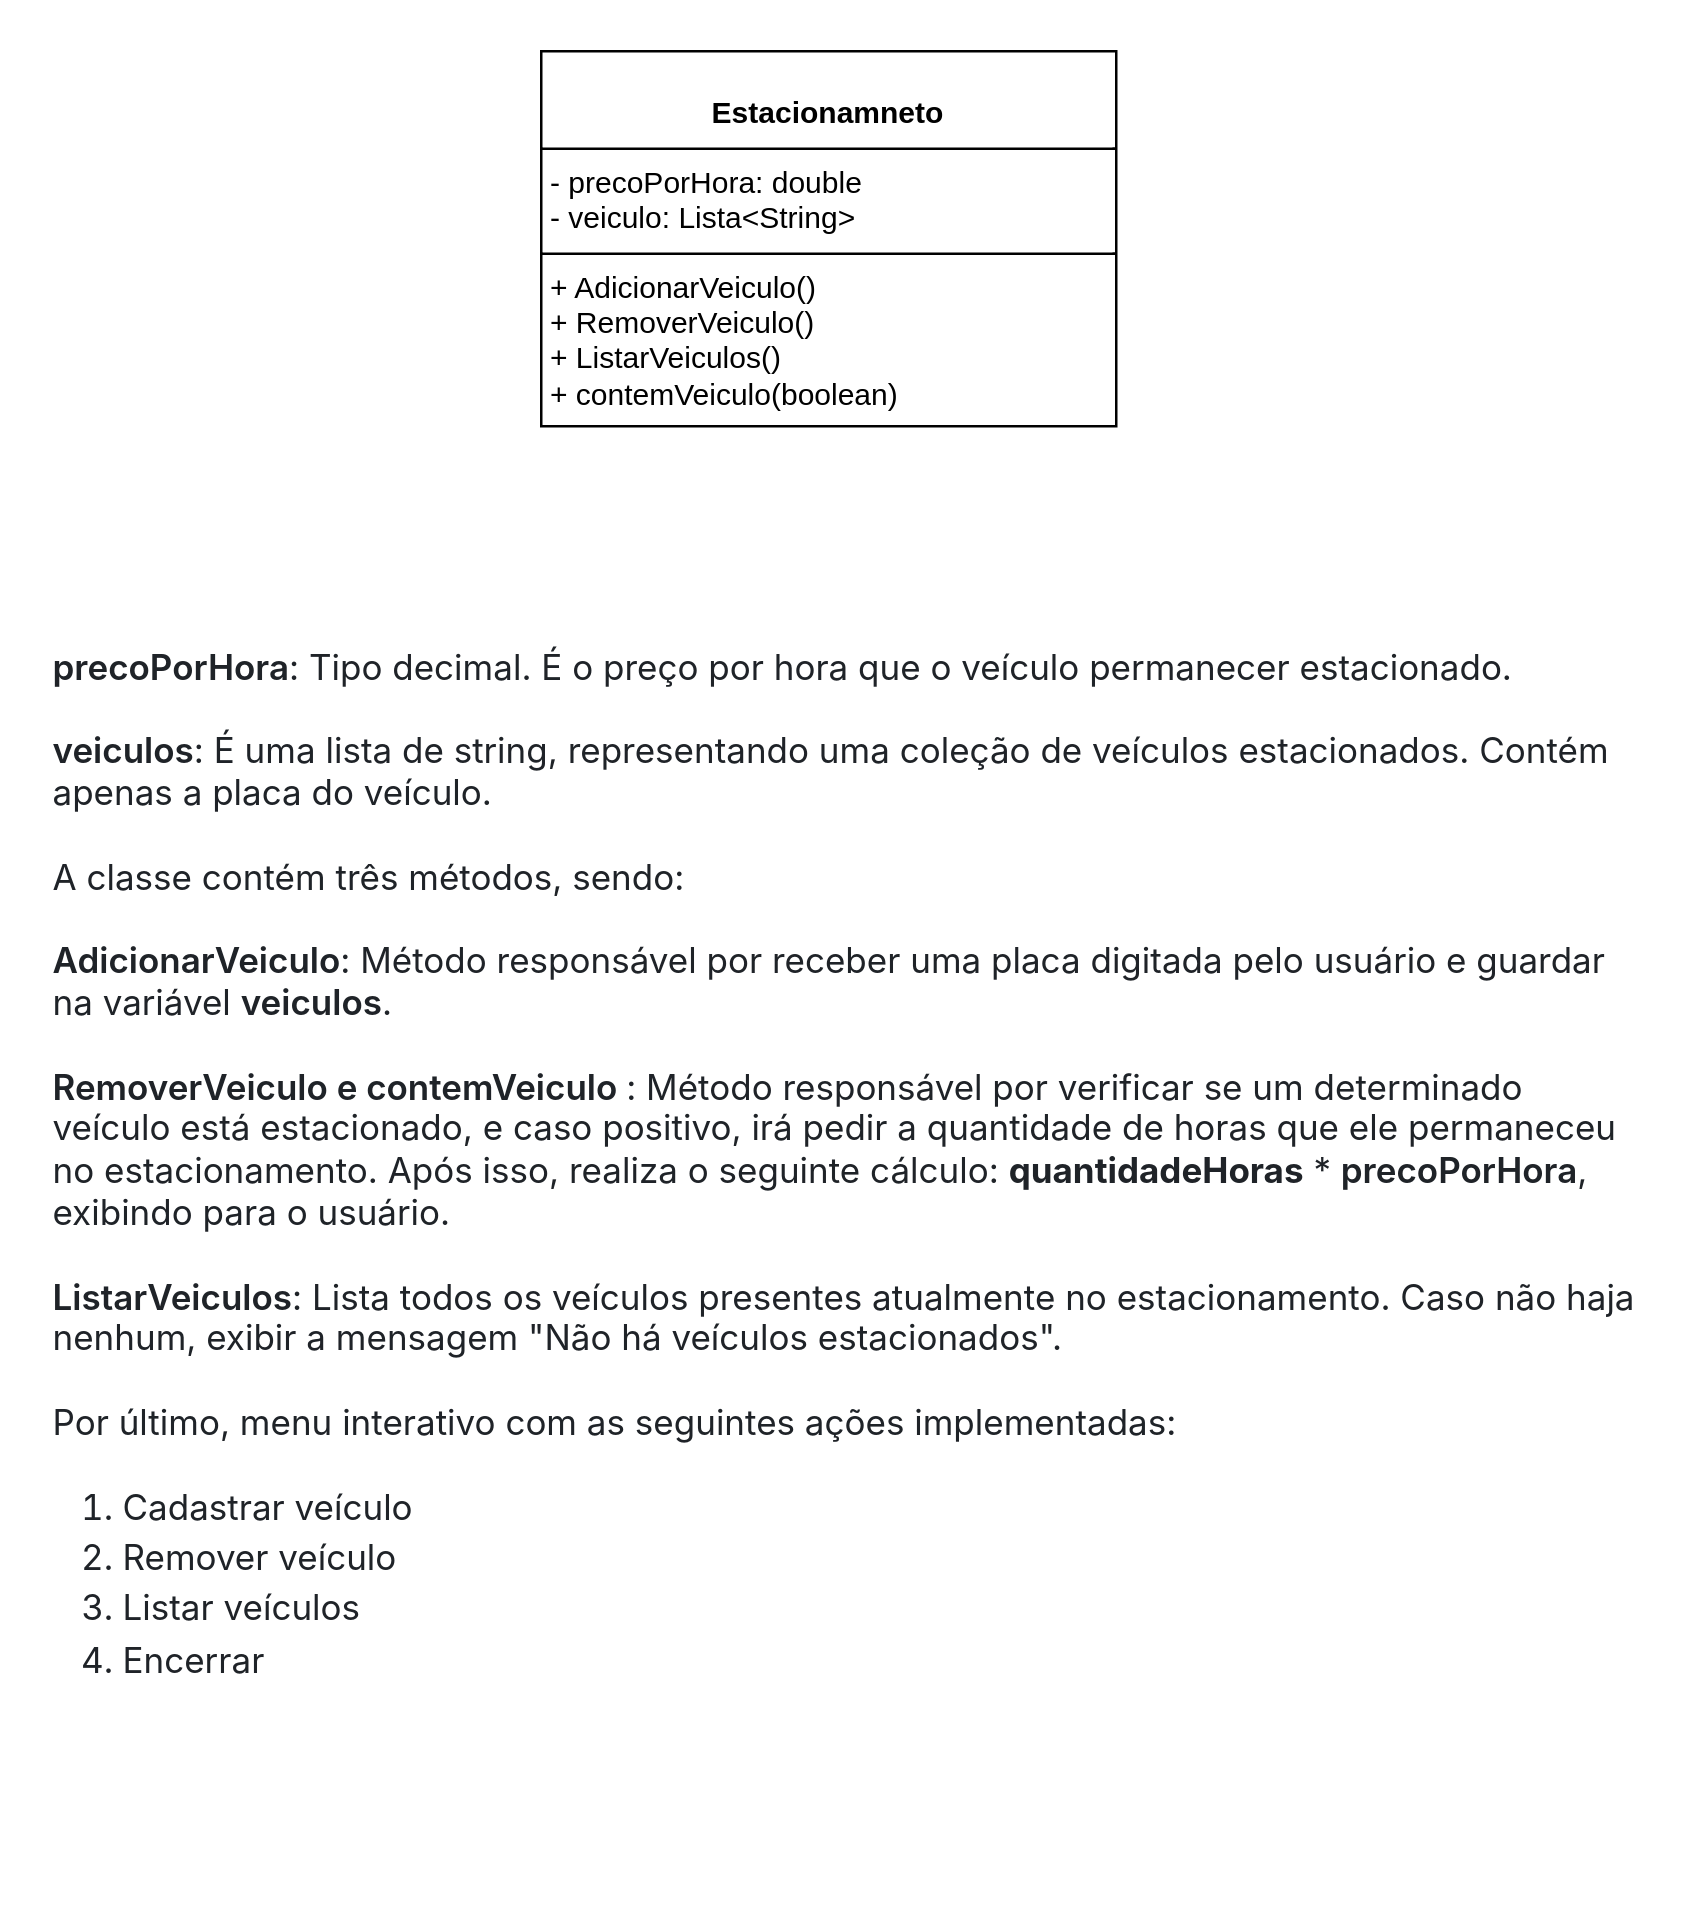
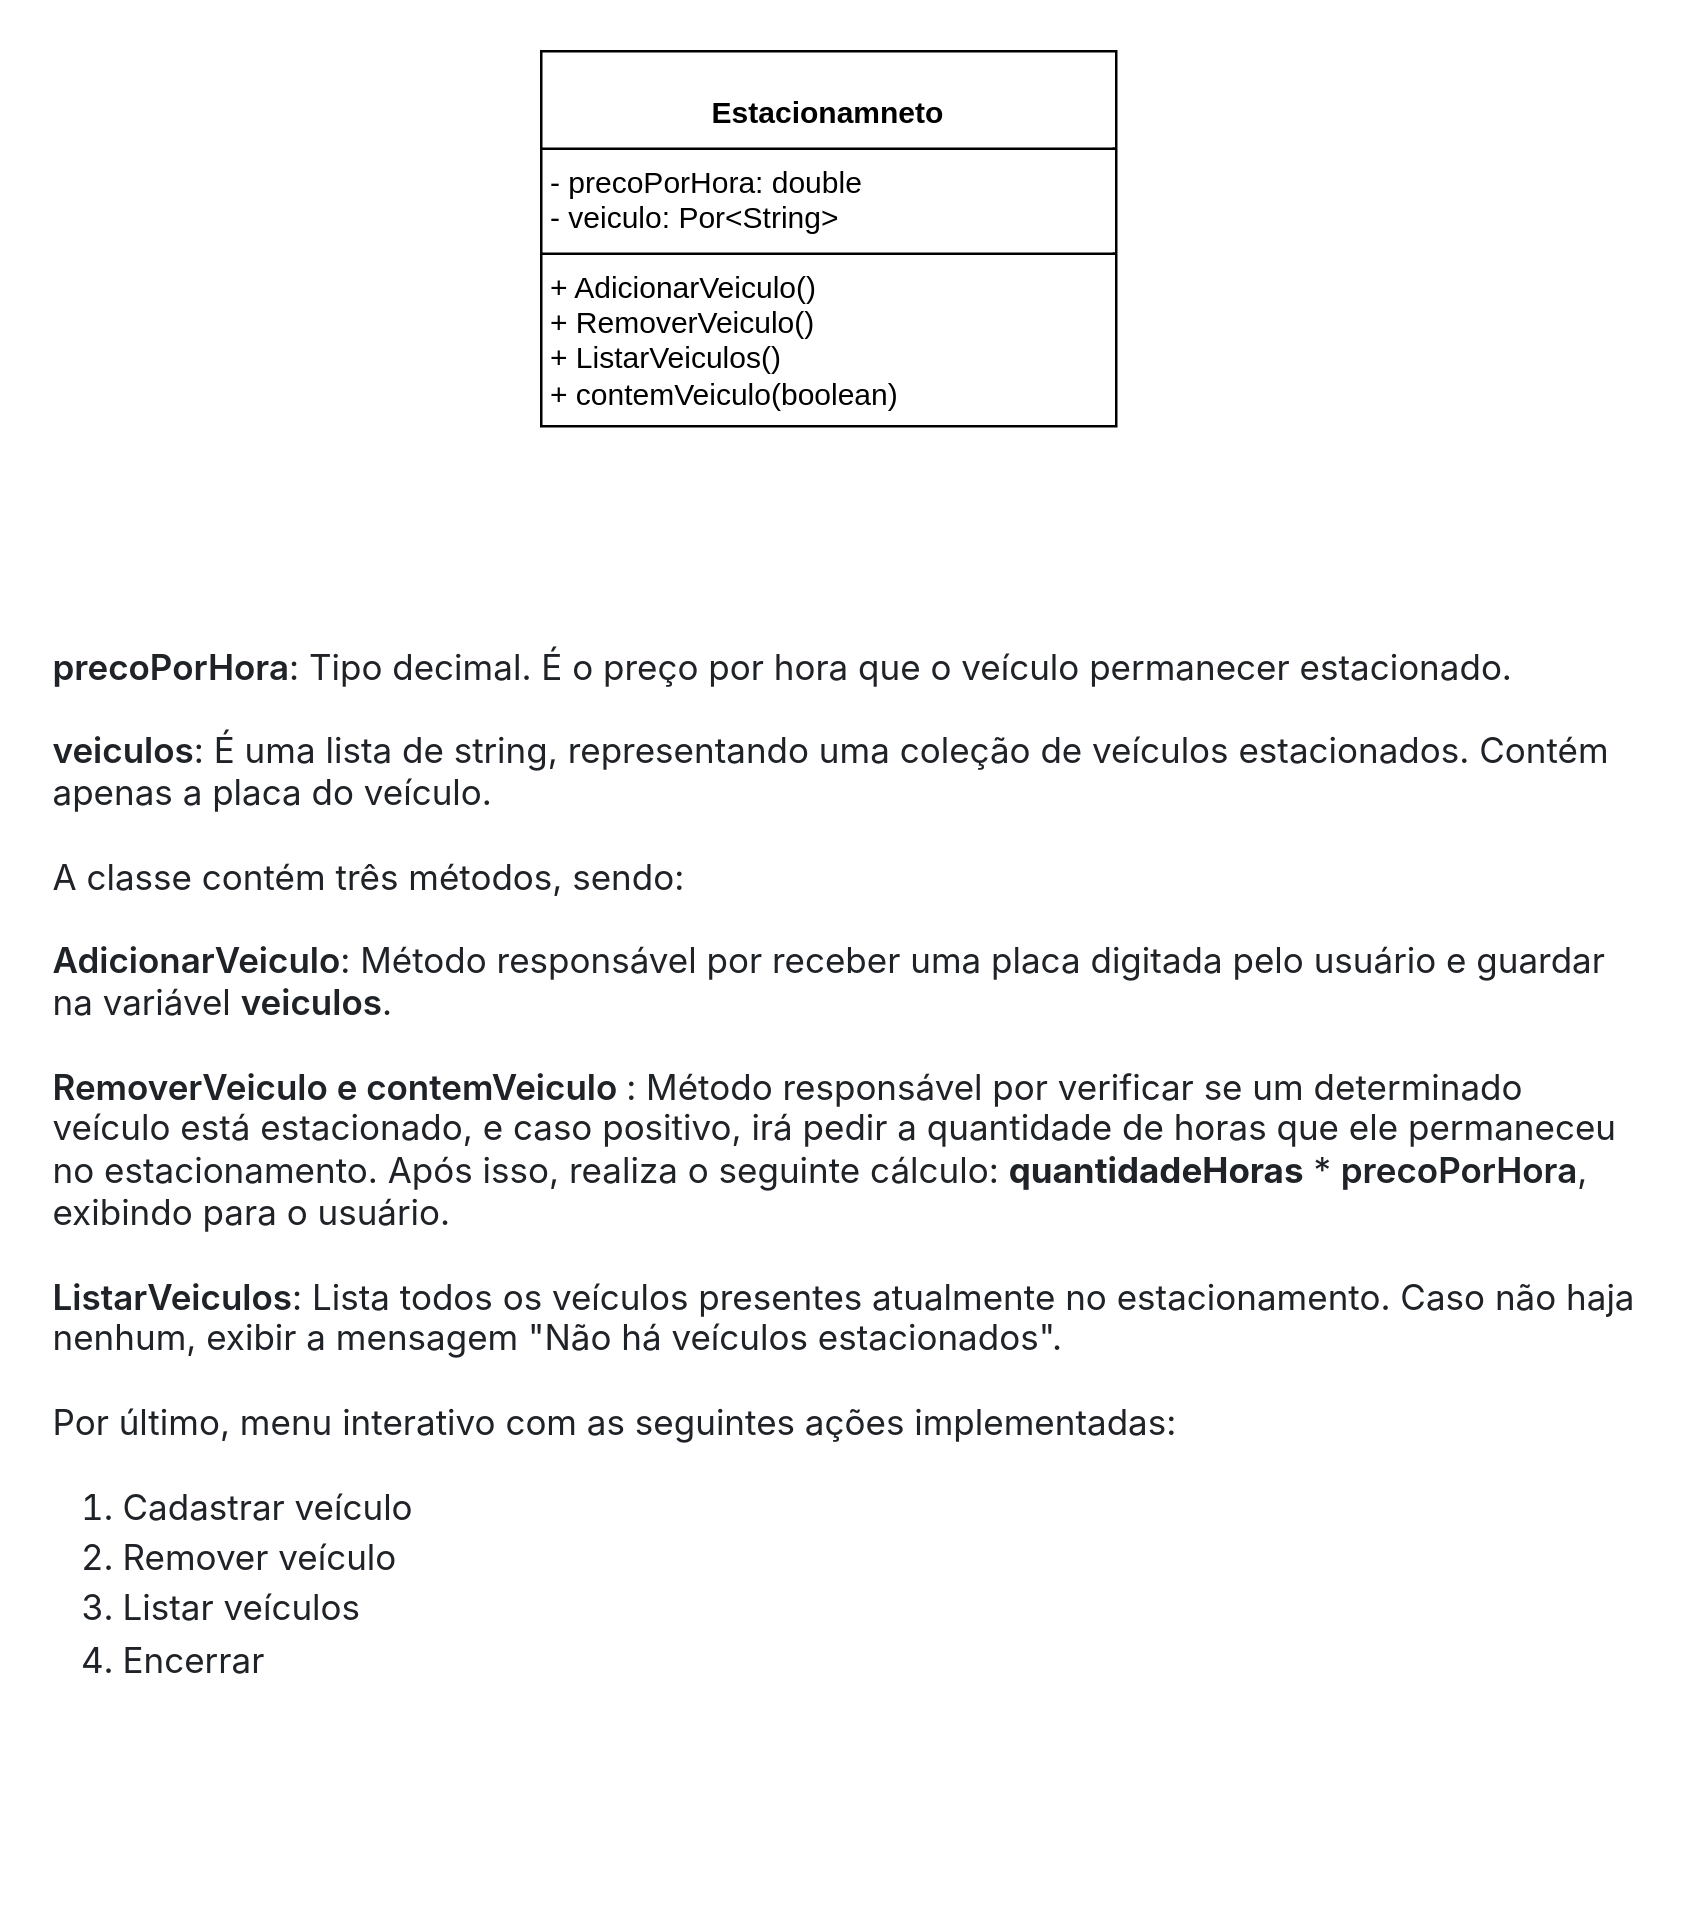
- <mxCell id="2" value="&lt;p style=&quot;margin:0px;margin-top:4px;text-align:center;&quot;&gt;&lt;br&gt;&lt;b&gt;Estacionamneto&lt;/b&gt;&lt;/p&gt;&lt;hr size=&quot;1&quot; style=&quot;border-style:solid;&quot;&gt;&lt;p style=&quot;margin:0px;margin-left:4px;&quot;&gt;- precoPorHora: double&lt;br&gt;- veiculo: Lista&amp;lt;String&amp;gt;&lt;/p&gt;&lt;hr size=&quot;1&quot; style=&quot;border-style:solid;&quot;&gt;&lt;p style=&quot;margin:0px;margin-left:4px;&quot;&gt;+ AdicionarVeiculo()&lt;br&gt;+ RemoverVeiculo()&lt;/p&gt;&lt;p style=&quot;margin:0px;margin-left:4px;&quot;&gt;+ ListarVeiculos()&lt;/p&gt;&lt;p style=&quot;margin:0px;margin-left:4px;&quot;&gt;+ contemVeiculo(boolean)&lt;/p&gt;" style="verticalAlign=top;align=left;overflow=fill;html=1;whiteSpace=wrap;" vertex="1" parent="1"><mxGeometry x="216" y="20" width="230" height="150" as="geometry" /></mxCell>
+ <mxCell id="2" value="&lt;p style=&quot;margin:0px;margin-top:4px;text-align:center;&quot;&gt;&lt;br&gt;&lt;b&gt;Estacionamneto&lt;/b&gt;&lt;/p&gt;&lt;hr size=&quot;1&quot; style=&quot;border-style:solid;&quot;&gt;&lt;p style=&quot;margin:0px;margin-left:4px;&quot;&gt;- precoPorHora: double&lt;br&gt;- veiculo: Por&amp;lt;String&amp;gt;&lt;/p&gt;&lt;hr size=&quot;1&quot; style=&quot;border-style:solid;&quot;&gt;&lt;p style=&quot;margin:0px;margin-left:4px;&quot;&gt;+ AdicionarVeiculo()&lt;br&gt;+ RemoverVeiculo()&lt;/p&gt;&lt;p style=&quot;margin:0px;margin-left:4px;&quot;&gt;+ ListarVeiculos()&lt;/p&gt;&lt;p style=&quot;margin:0px;margin-left:4px;&quot;&gt;+ contemVeiculo(boolean)&lt;/p&gt;" style="verticalAlign=top;align=left;overflow=fill;html=1;whiteSpace=wrap;" vertex="1" parent="1"><mxGeometry x="216" y="20" width="230" height="150" as="geometry" /></mxCell>
